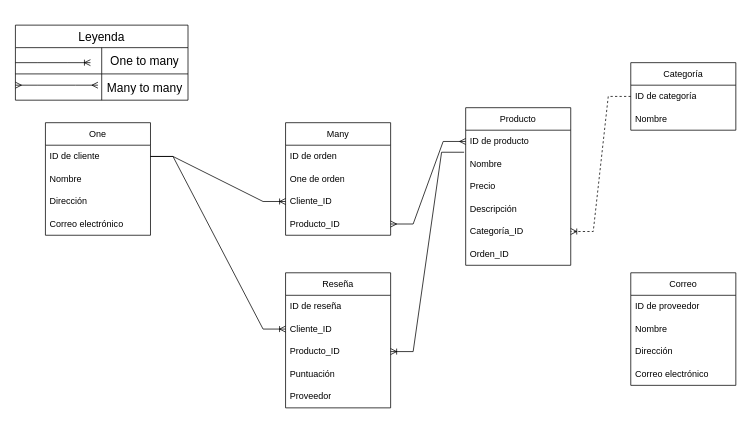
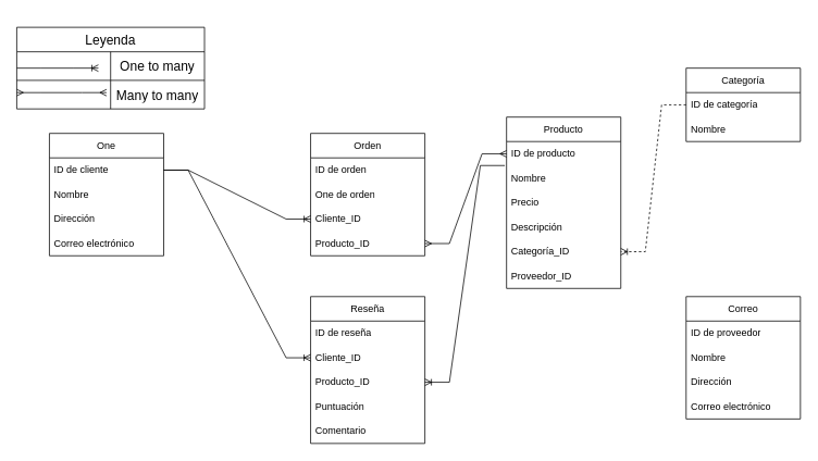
- <mxCell id="10" value="Many" style="swimlane;fontStyle=0;childLayout=stackLayout;horizontal=1;startSize=30;horizontalStack=0;resizeParent=1;resizeParentMax=0;resizeLast=0;collapsible=1;marginBottom=0;whiteSpace=wrap;html=1;" vertex="1" parent="1"><mxGeometry x="380" y="163" width="140" height="150" as="geometry"><mxRectangle x="340" y="200" width="80" height="30" as="alternateBounds" /></mxGeometry></mxCell>
+ <mxCell id="10" value="Orden" style="swimlane;fontStyle=0;childLayout=stackLayout;horizontal=1;startSize=30;horizontalStack=0;resizeParent=1;resizeParentMax=0;resizeLast=0;collapsible=1;marginBottom=0;whiteSpace=wrap;html=1;" vertex="1" parent="1"><mxGeometry x="380" y="163" width="140" height="150" as="geometry"><mxRectangle x="340" y="200" width="80" height="30" as="alternateBounds" /></mxGeometry></mxCell>
- <mxCell id="21" value="Orden_ID" style="text;strokeColor=none;fillColor=none;align=left;verticalAlign=middle;spacingLeft=4;spacingRight=4;overflow=hidden;points=[[0,0.5],[1,0.5]];portConstraint=eastwest;rotatable=0;whiteSpace=wrap;html=1;" vertex="1" parent="15"><mxGeometry y="180" width="140" height="30" as="geometry" /></mxCell>
+ <mxCell id="21" value="Proveedor_ID" style="text;strokeColor=none;fillColor=none;align=left;verticalAlign=middle;spacingLeft=4;spacingRight=4;overflow=hidden;points=[[0,0.5],[1,0.5]];portConstraint=eastwest;rotatable=0;whiteSpace=wrap;html=1;" vertex="1" parent="15"><mxGeometry y="180" width="140" height="30" as="geometry" /></mxCell>
- <mxCell id="32" value="Proveedor" style="text;strokeColor=none;fillColor=none;align=left;verticalAlign=middle;spacingLeft=4;spacingRight=4;overflow=hidden;points=[[0,0.5],[1,0.5]];portConstraint=eastwest;rotatable=0;whiteSpace=wrap;html=1;" vertex="1" parent="27"><mxGeometry y="150" width="140" height="30" as="geometry" /></mxCell>
+ <mxCell id="32" value="Comentario" style="text;strokeColor=none;fillColor=none;align=left;verticalAlign=middle;spacingLeft=4;spacingRight=4;overflow=hidden;points=[[0,0.5],[1,0.5]];portConstraint=eastwest;rotatable=0;whiteSpace=wrap;html=1;" vertex="1" parent="27"><mxGeometry y="150" width="140" height="30" as="geometry" /></mxCell>
